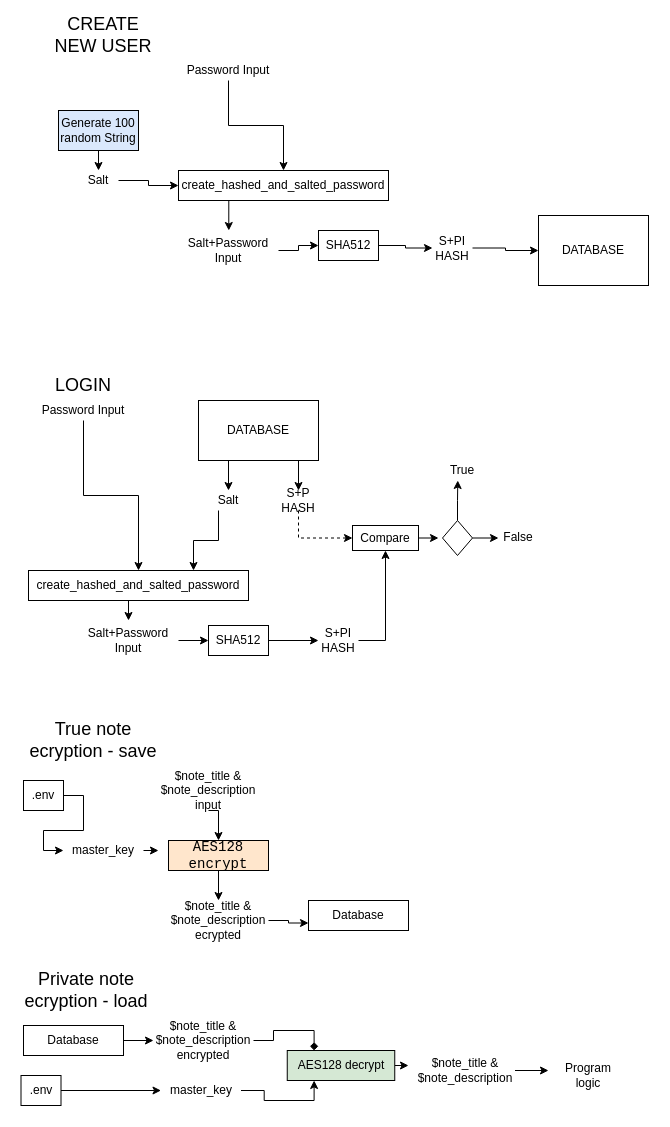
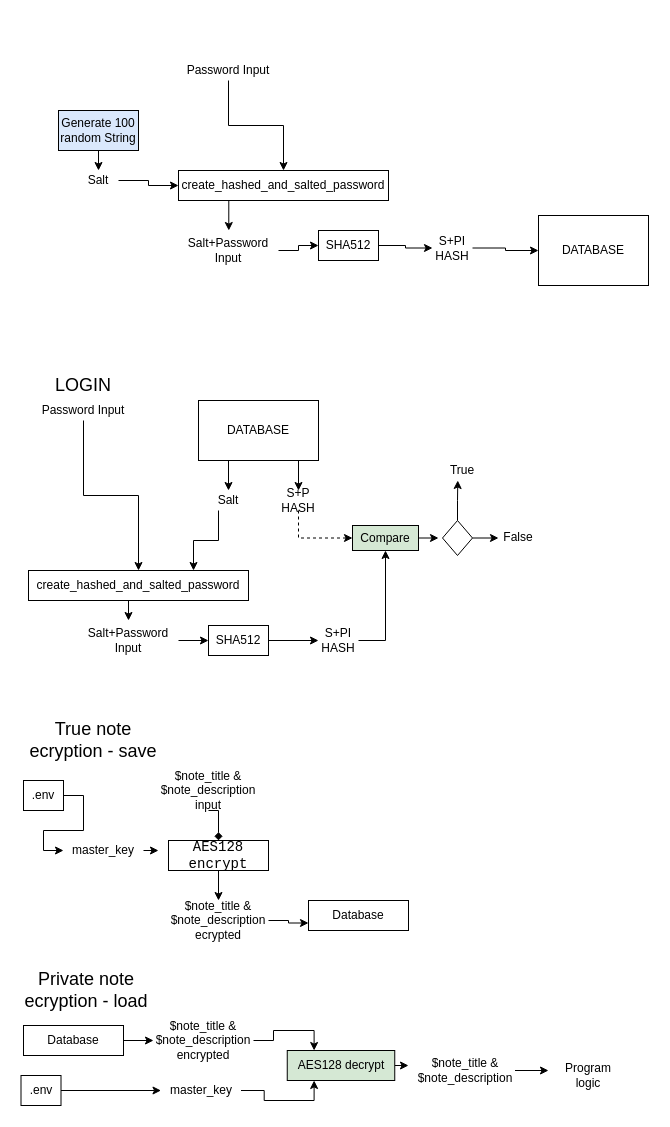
- <mxCell id="17" value="&lt;font style=&quot;font-size: 18px&quot;&gt;CREATE NEW USER&lt;/font&gt;" style="text;html=1;strokeColor=none;fillColor=none;align=center;verticalAlign=middle;whiteSpace=wrap;rounded=0;" parent="1" vertex="1"><mxGeometry x="48" y="20" width="110" height="30" as="geometry" /></mxCell>
- <mxCell id="37" value="Compare" style="rounded=0;whiteSpace=wrap;html=1;" parent="1" vertex="1"><mxGeometry x="352" y="525" width="66" height="25" as="geometry" /></mxCell>
+ <mxCell id="37" value="Compare" style="rounded=0;whiteSpace=wrap;html=1;fillColor=#d5e8d4;" parent="1" vertex="1"><mxGeometry x="352" y="525" width="66" height="25" as="geometry" /></mxCell>
- <mxCell id="48" style="edgeStyle=orthogonalEdgeStyle;rounded=0;orthogonalLoop=1;jettySize=auto;html=1;exitX=0.5;exitY=1;exitDx=0;exitDy=0;entryX=0.5;entryY=0;entryDx=0;entryDy=0;" parent="1" source="49" target="51" edge="1"><mxGeometry relative="1" as="geometry" /></mxCell>
+ <mxCell id="48" style="edgeStyle=orthogonalEdgeStyle;rounded=0;orthogonalLoop=1;jettySize=auto;html=1;exitX=0.5;exitY=1;exitDx=0;exitDy=0;entryX=0.5;entryY=0;entryDx=0;entryDy=0;endArrow=diamond;" parent="1" source="49" target="51" edge="1"><mxGeometry relative="1" as="geometry" /></mxCell>
- <mxCell id="51" value="&lt;font face=&quot;Consolas, Courier New, monospace&quot;&gt;&lt;span style=&quot;font-size: 14px&quot;&gt;AES128 encrypt&lt;/span&gt;&lt;/font&gt;" style="rounded=0;whiteSpace=wrap;html=1;fillColor=#ffe6cc;" parent="1" vertex="1"><mxGeometry x="168" y="840" width="100" height="30" as="geometry" /></mxCell>
+ <mxCell id="51" value="&lt;font face=&quot;Consolas, Courier New, monospace&quot;&gt;&lt;span style=&quot;font-size: 14px&quot;&gt;AES128 encrypt&lt;/span&gt;&lt;/font&gt;" style="rounded=0;whiteSpace=wrap;html=1;" parent="1" vertex="1"><mxGeometry x="168" y="840" width="100" height="30" as="geometry" /></mxCell>
- <mxCell id="62" style="edgeStyle=orthogonalEdgeStyle;rounded=0;orthogonalLoop=1;jettySize=auto;html=1;exitX=1;exitY=0.5;exitDx=0;exitDy=0;entryX=0.25;entryY=0;entryDx=0;entryDy=0;endArrow=diamond;" parent="1" source="63" target="65" edge="1"><mxGeometry relative="1" as="geometry" /></mxCell>
+ <mxCell id="62" style="edgeStyle=orthogonalEdgeStyle;rounded=0;orthogonalLoop=1;jettySize=auto;html=1;exitX=1;exitY=0.5;exitDx=0;exitDy=0;entryX=0.25;entryY=0;entryDx=0;entryDy=0;" parent="1" source="63" target="65" edge="1"><mxGeometry relative="1" as="geometry" /></mxCell>
